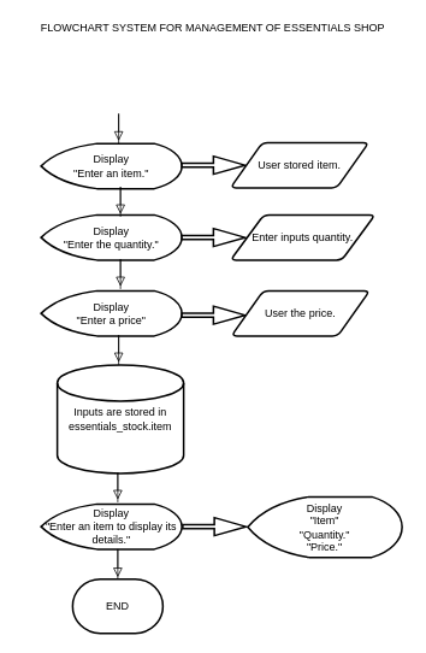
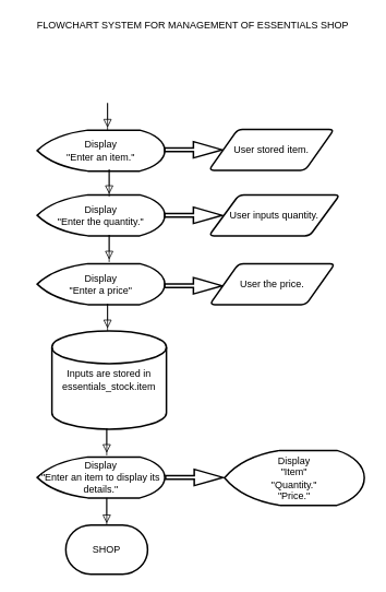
- <mxCell id="12" value="Enter inputs quantity." style="shape=parallelogram;html=1;strokeWidth=2;perimeter=parallelogramPerimeter;whiteSpace=wrap;rounded=1;arcSize=12;size=0.23;" vertex="1" parent="1"><mxGeometry x="255" y="237" width="160" height="50" as="geometry" /></mxCell>
+ <mxCell id="12" value="User inputs quantity." style="shape=parallelogram;html=1;strokeWidth=2;perimeter=parallelogramPerimeter;whiteSpace=wrap;rounded=1;arcSize=12;size=0.23;" vertex="1" parent="1"><mxGeometry x="255" y="237" width="160" height="50" as="geometry" /></mxCell>
- <mxCell id="19" value="END" style="strokeWidth=2;html=1;shape=mxgraph.flowchart.terminator;whiteSpace=wrap;" vertex="1" parent="1"><mxGeometry x="80" y="640" width="100" height="60" as="geometry" /></mxCell>
+ <mxCell id="19" value="SHOP" style="strokeWidth=2;html=1;shape=mxgraph.flowchart.terminator;whiteSpace=wrap;" vertex="1" parent="1"><mxGeometry x="80" y="640" width="100" height="60" as="geometry" /></mxCell>
